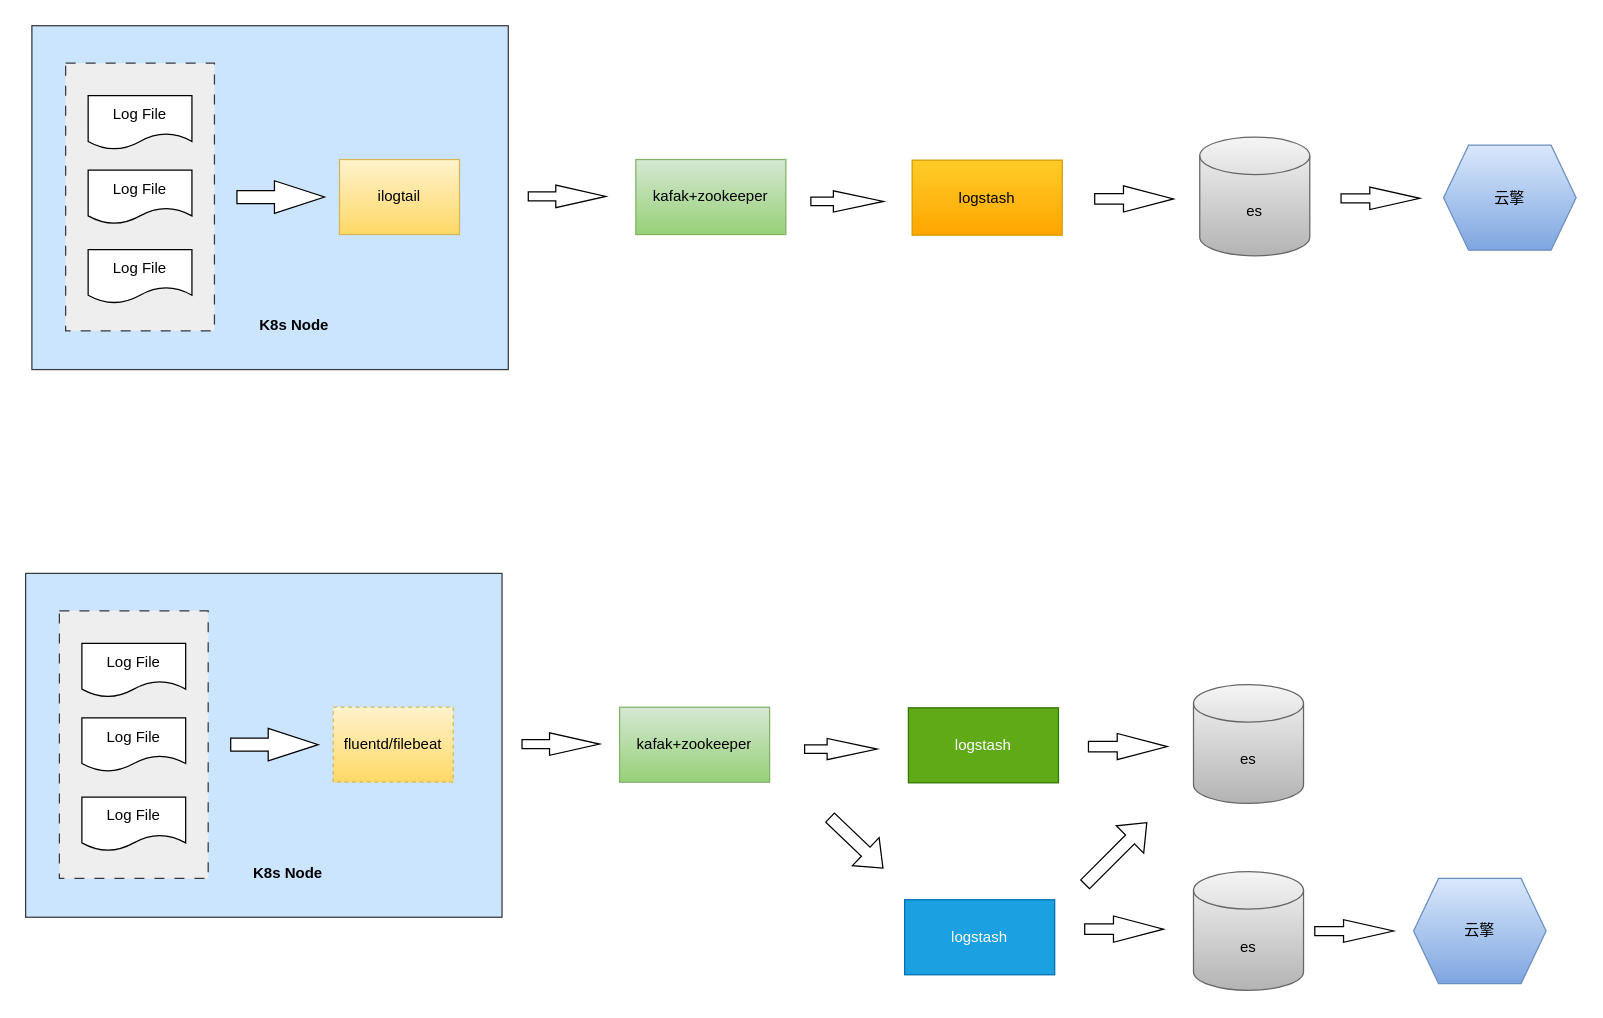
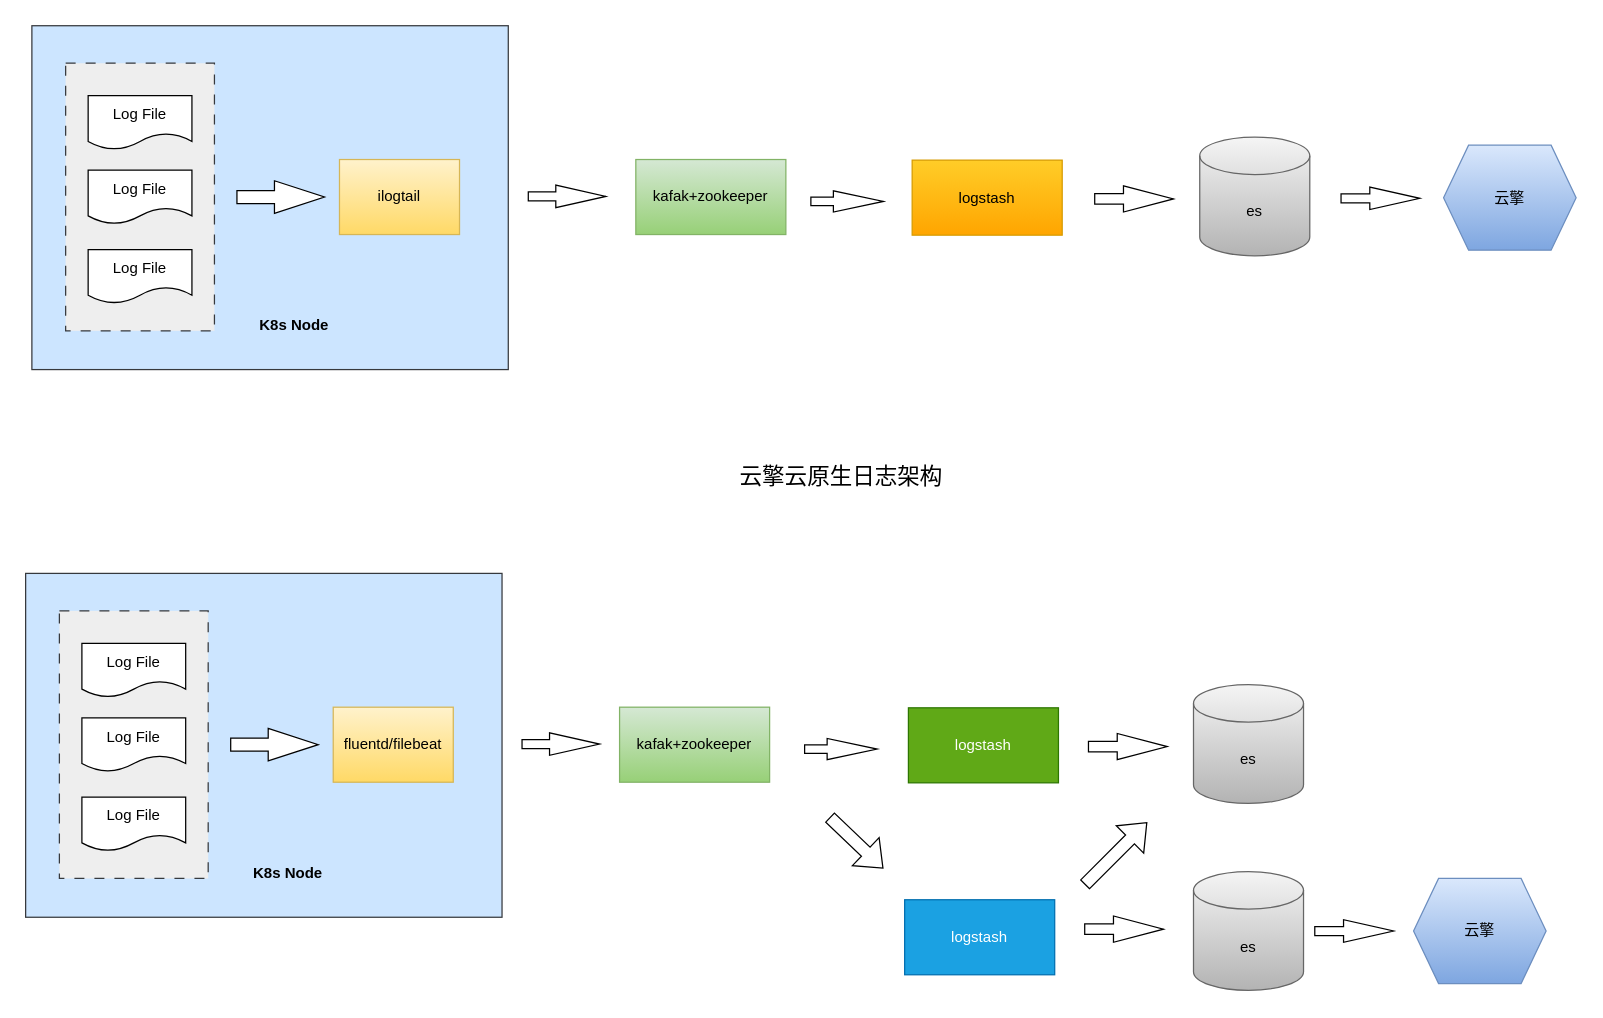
+ <mxCell id="18" value="&lt;font style=&quot;font-size: 18px;&quot;&gt;云擎云原生日志架构&lt;/font&gt;" style="text;html=1;align=center;verticalAlign=middle;whiteSpace=wrap;rounded=0;" parent="1" vertex="1"><mxGeometry x="576" y="366" width="193" height="30" as="geometry" /></mxCell>
- <mxCell id="20" value="fluentd/filebeat" style="rounded=0;whiteSpace=wrap;html=1;fillColor=#fff2cc;strokeColor=#d6b656;gradientColor=#ffd966;dashed=1;" vertex="1" parent="1"><mxGeometry x="266" y="565" width="96" height="60" as="geometry" /></mxCell>
+ <mxCell id="20" value="fluentd/filebeat" style="rounded=0;whiteSpace=wrap;html=1;fillColor=#fff2cc;strokeColor=#d6b656;gradientColor=#ffd966;" vertex="1" parent="1"><mxGeometry x="266" y="565" width="96" height="60" as="geometry" /></mxCell>
